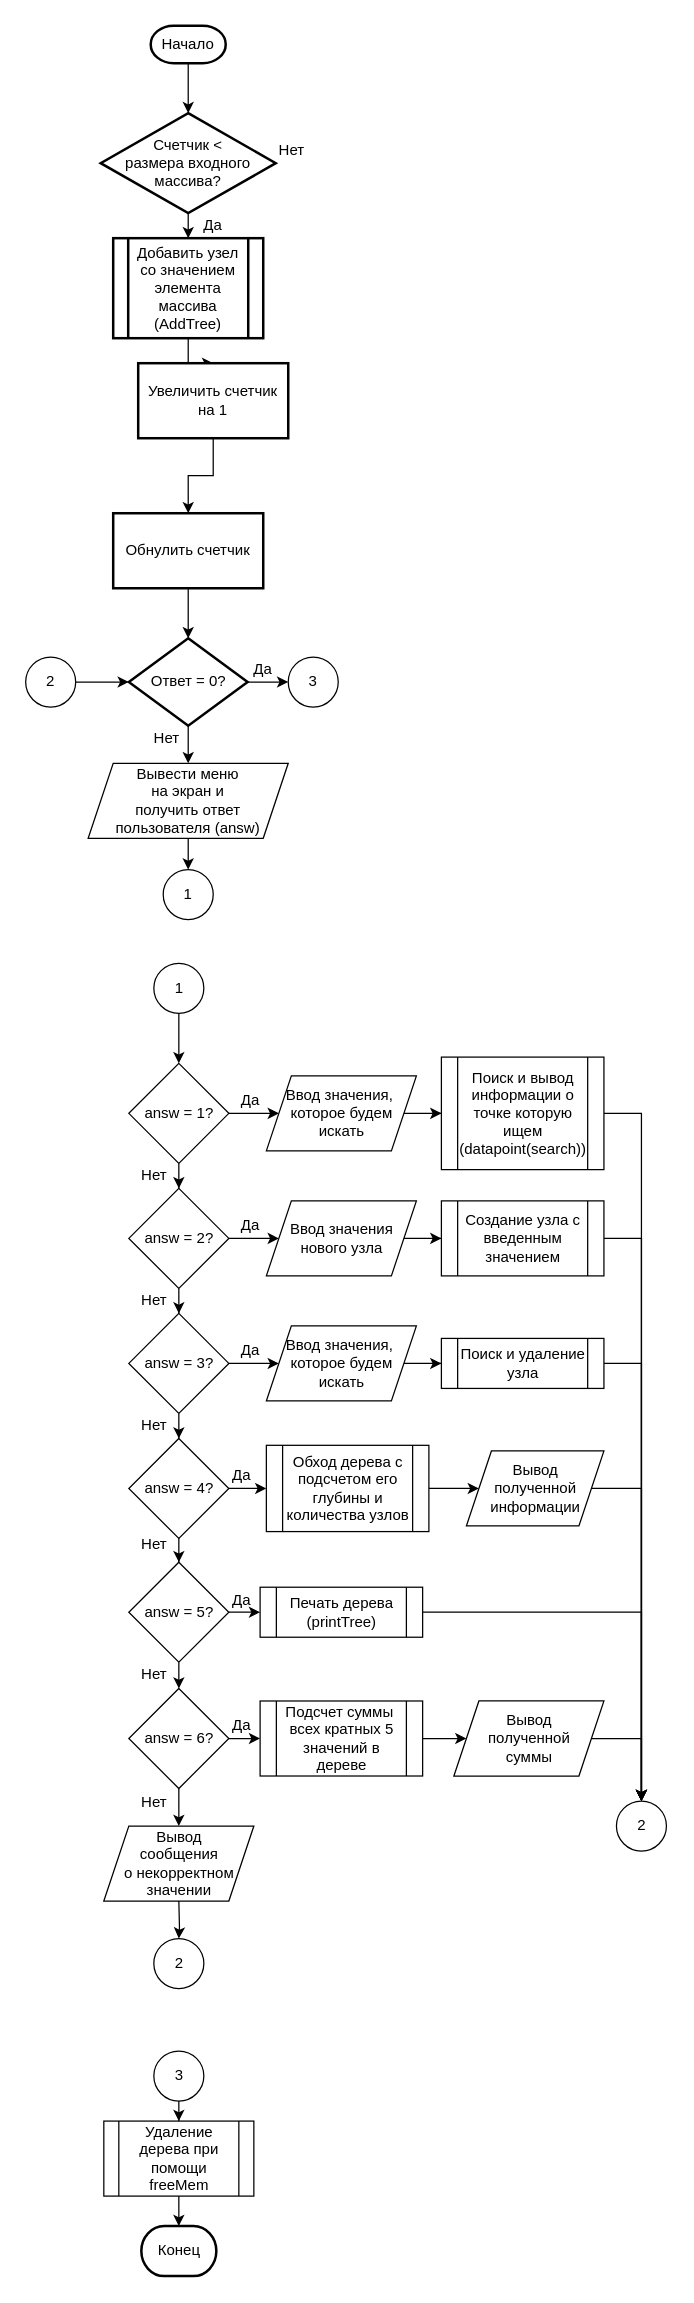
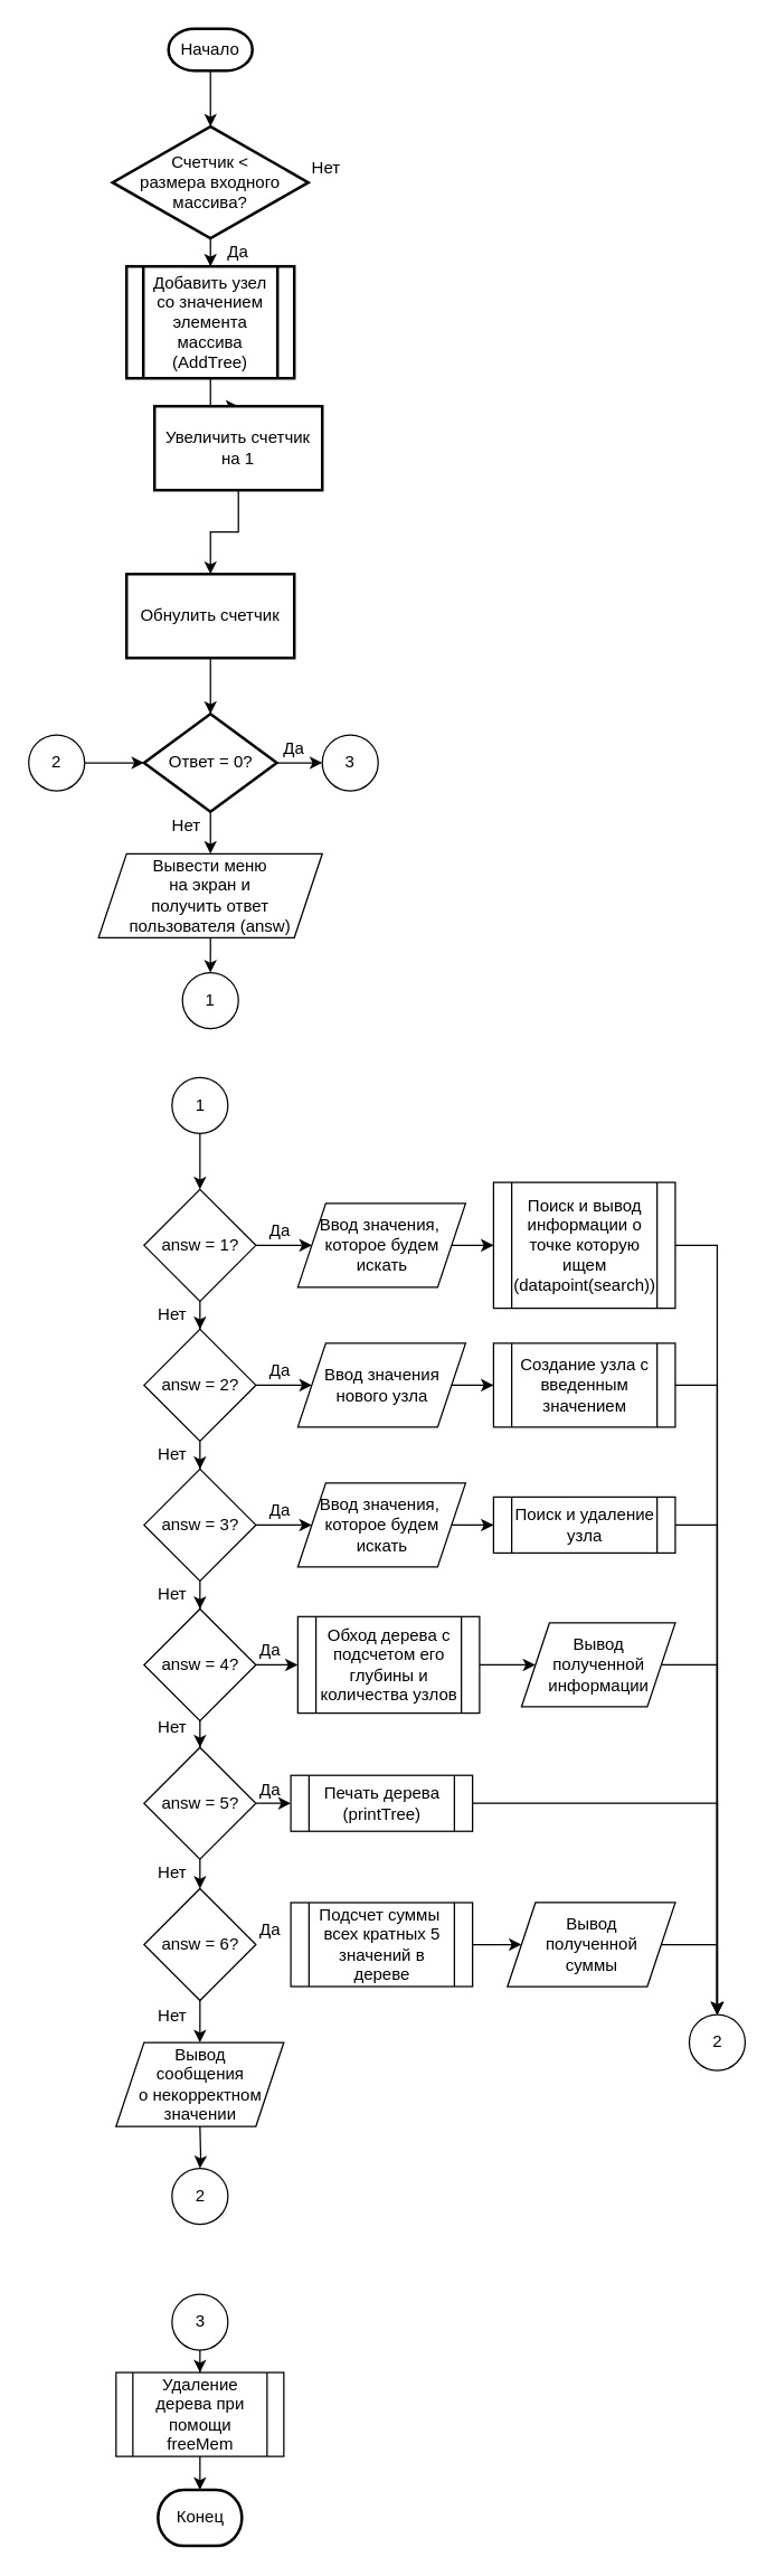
- <mxCell id="50" style="edgeStyle=orthogonalEdgeStyle;rounded=0;orthogonalLoop=1;jettySize=auto;html=1;entryX=0;entryY=0.5;entryDx=0;entryDy=0;" edge="1" parent="1" source="52" target="54"><mxGeometry relative="1" as="geometry" /></mxCell>
